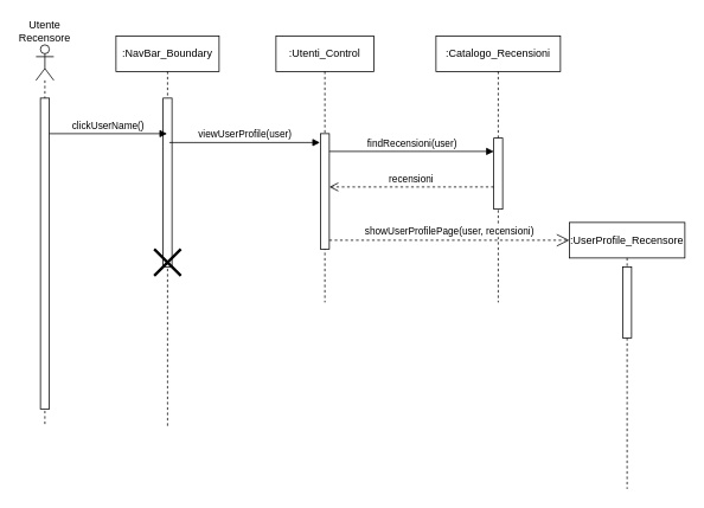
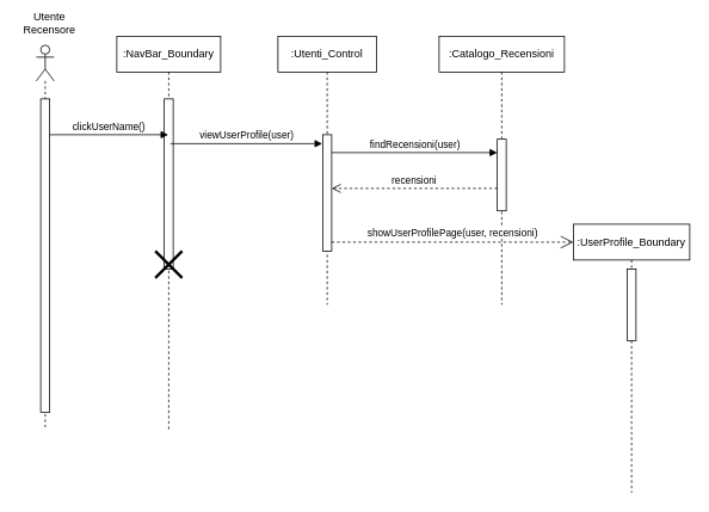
- <mxCell id="17" value="Utente Recensore" style="text;html=1;align=center;verticalAlign=middle;whiteSpace=wrap;rounded=0;" vertex="1" parent="1"><mxGeometry x="20" y="20" width="60" height="30" as="geometry" /></mxCell>
+ <mxCell id="17" value="Utente Recensore" style="text;html=1;align=center;verticalAlign=middle;whiteSpace=wrap;rounded=0;" vertex="1" parent="1"><mxGeometry x="25" y="10" width="60" height="30" as="geometry" /></mxCell>
- <mxCell id="15" value=":UserProfile_Recensore" style="shape=umlLifeline;perimeter=lifelinePerimeter;whiteSpace=wrap;html=1;container=1;dropTarget=0;collapsible=0;recursiveResize=0;outlineConnect=0;portConstraint=eastwest;newEdgeStyle={&quot;curved&quot;:0,&quot;rounded&quot;:0};" vertex="1" parent="1"><mxGeometry x="640" y="250" width="130" height="300" as="geometry" /></mxCell>
+ <mxCell id="15" value=":UserProfile_Boundary" style="shape=umlLifeline;perimeter=lifelinePerimeter;whiteSpace=wrap;html=1;container=1;dropTarget=0;collapsible=0;recursiveResize=0;outlineConnect=0;portConstraint=eastwest;newEdgeStyle={&quot;curved&quot;:0,&quot;rounded&quot;:0};" vertex="1" parent="1"><mxGeometry x="640" y="250" width="130" height="300" as="geometry" /></mxCell>
